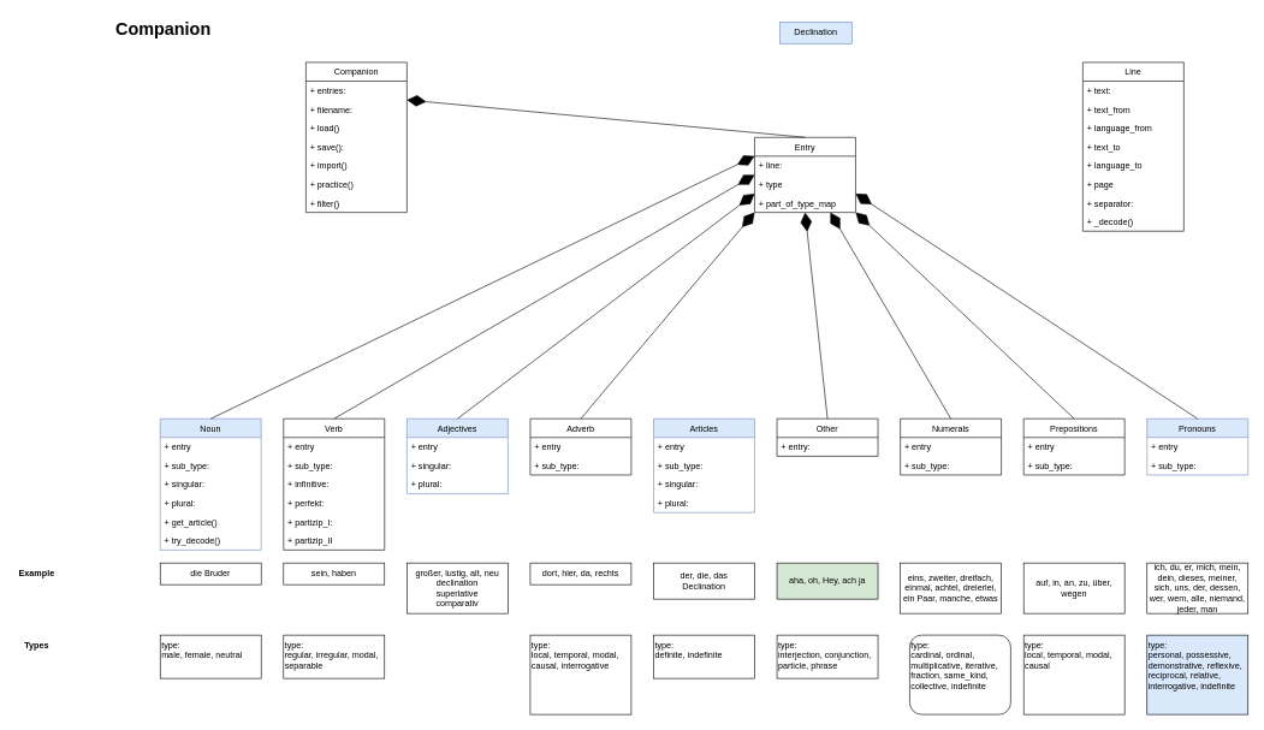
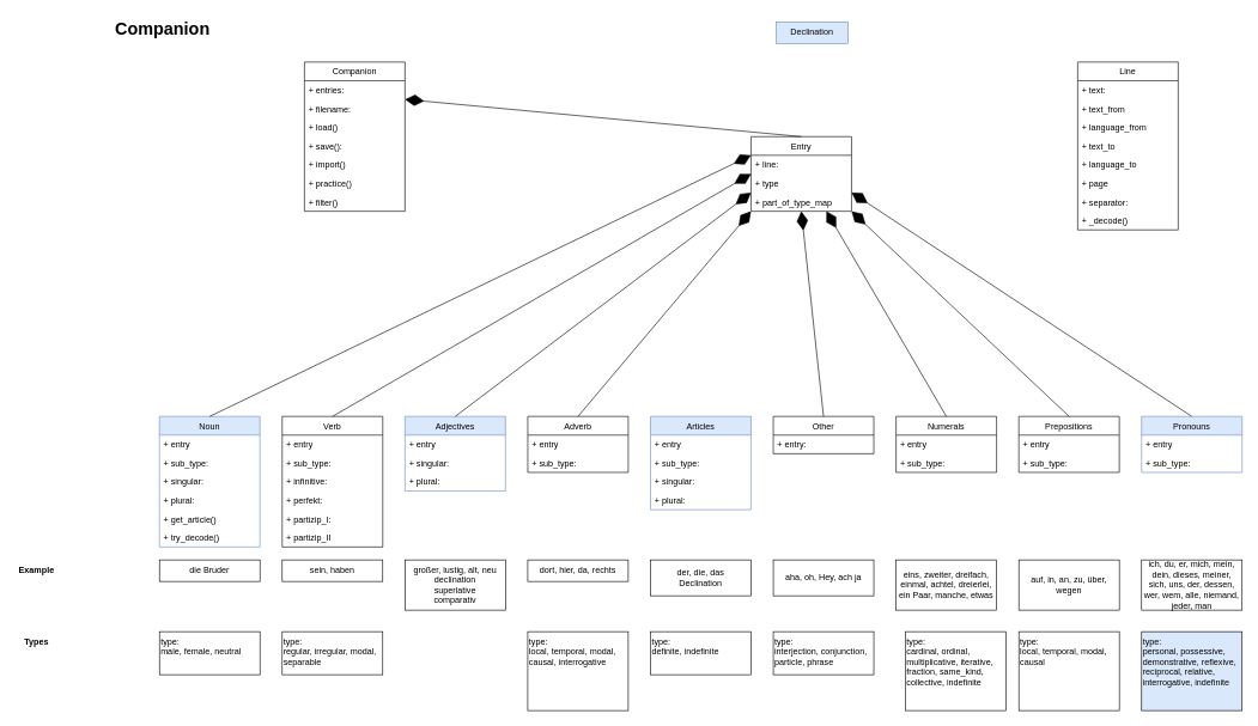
- <mxCell id="43" value="aha, oh, Hey, ach ja" style="rounded=0;whiteSpace=wrap;html=1;fillColor=#d5e8d4;" parent="1" vertex="1"><mxGeometry x="1076" y="780" width="140" height="50" as="geometry" /></mxCell>
+ <mxCell id="43" value="aha, oh, Hey, ach ja" style="rounded=0;whiteSpace=wrap;html=1;" parent="1" vertex="1"><mxGeometry x="1076" y="780" width="140" height="50" as="geometry" /></mxCell>
- <mxCell id="47" value="type: &lt;br&gt;cardinal, ordinal, multiplicative, iterative, fraction, same_kind, collective, indefinite" style="whiteSpace=wrap;html=1;align=left;verticalAlign=top;rounded=1;" parent="1" vertex="1"><mxGeometry x="1260" y="880" width="140" height="110" as="geometry" /></mxCell>
+ <mxCell id="47" value="type: &lt;br&gt;cardinal, ordinal, multiplicative, iterative, fraction, same_kind, collective, indefinite" style="rounded=0;whiteSpace=wrap;html=1;align=left;verticalAlign=top;" parent="1" vertex="1"><mxGeometry x="1260" y="880" width="140" height="110" as="geometry" /></mxCell>
